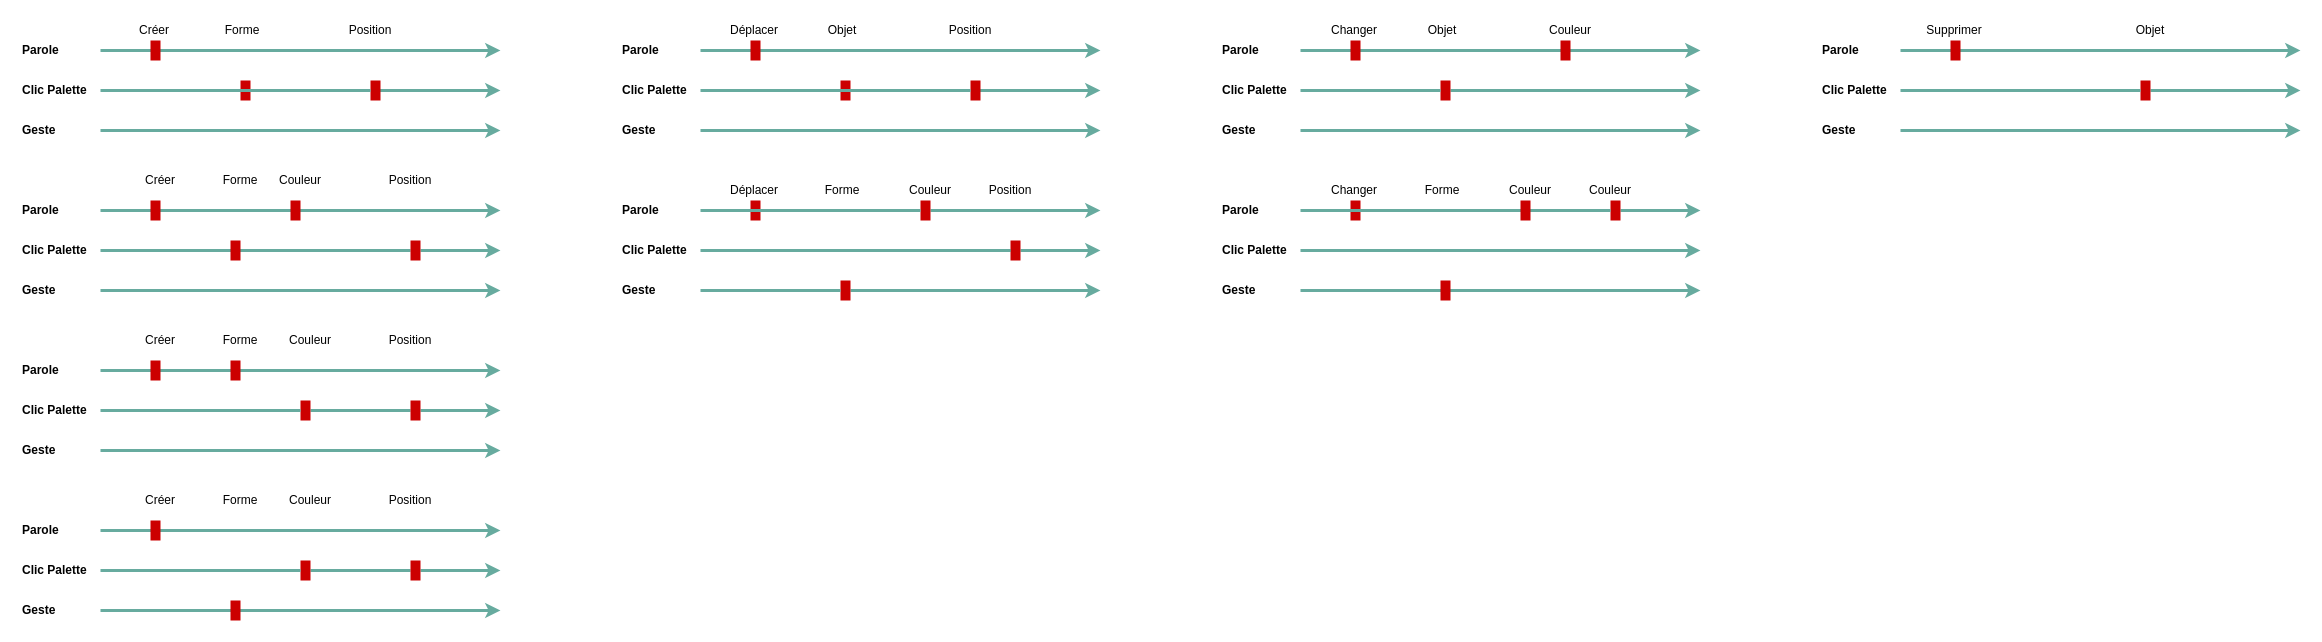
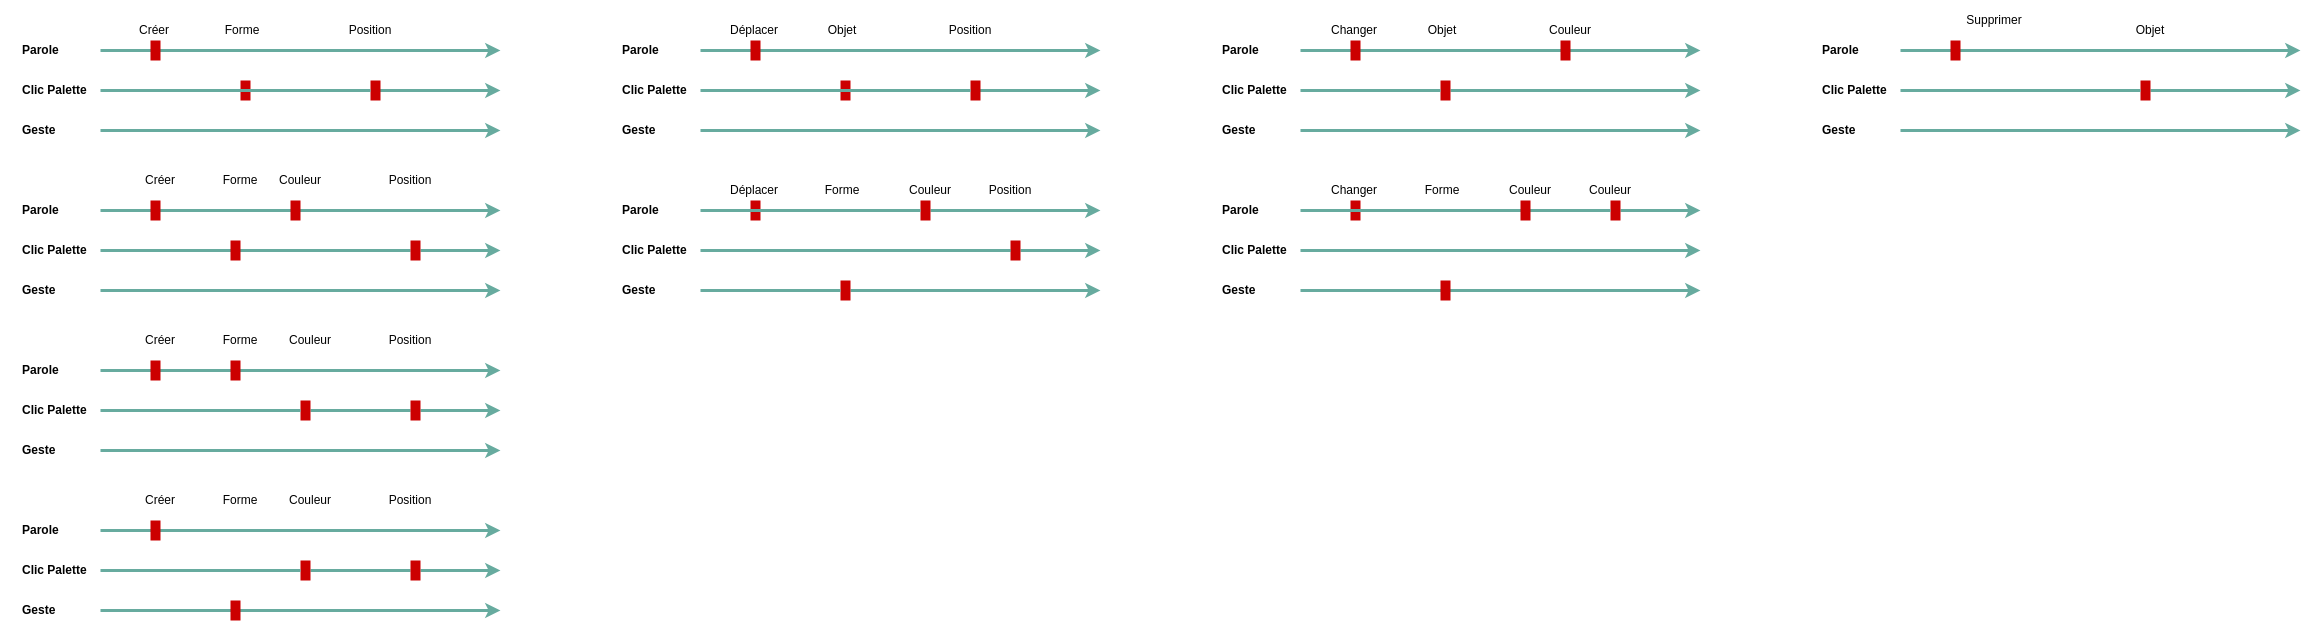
- <mxCell id="100" value="Supprimer" style="text;html=1;strokeColor=none;fillColor=none;align=center;verticalAlign=middle;whiteSpace=wrap;rounded=0;" vertex="1" parent="1"><mxGeometry x="1934" y="20" width="40" height="20" as="geometry" /></mxCell>
+ <mxCell id="100" value="Supprimer" style="text;html=1;strokeColor=none;fillColor=none;align=center;verticalAlign=middle;whiteSpace=wrap;rounded=0;" vertex="1" parent="1"><mxGeometry x="1974" y="10" width="40" height="20" as="geometry" /></mxCell>
